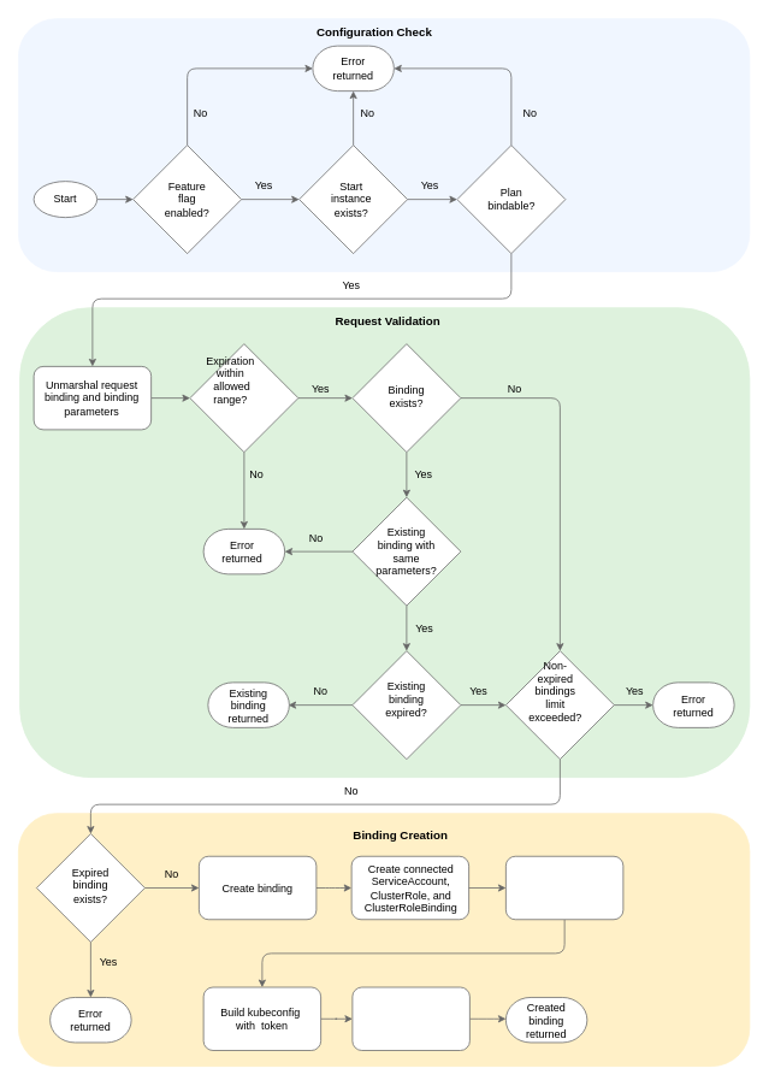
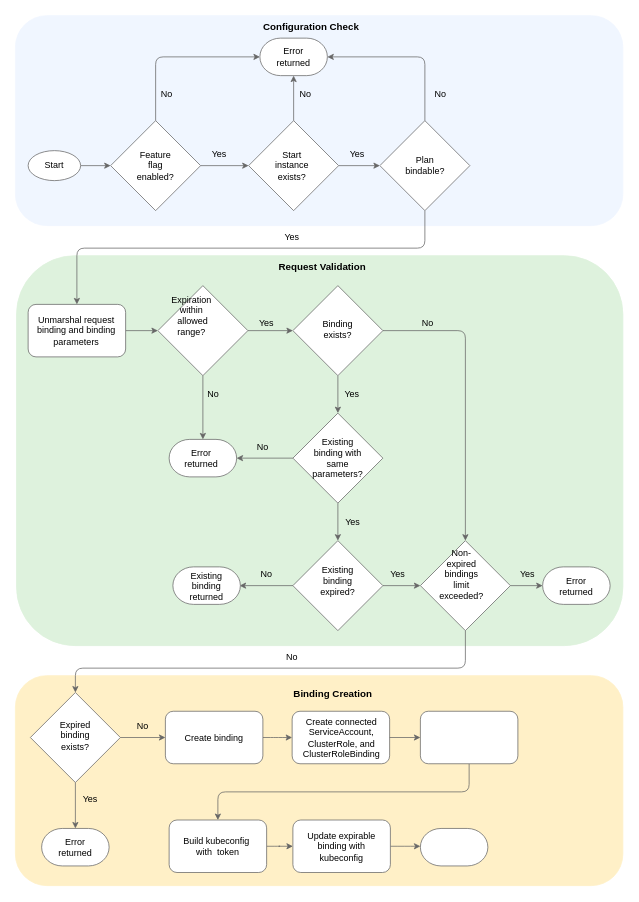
+ <mxCell id="63" value="Update expirable binding with kubeconfig" style="text;html=1;align=center;verticalAlign=middle;whiteSpace=wrap;rounded=0;" parent="1" vertex="1"><mxGeometry x="400" y="1095" width="110" height="65" as="geometry" /></mxCell>
- <mxCell id="86" value="Created binding returned" style="text;html=1;align=center;verticalAlign=middle;whiteSpace=wrap;rounded=0;" parent="1" vertex="1"><mxGeometry x="590" y="1110" width="30" height="40" as="geometry" /></mxCell>
